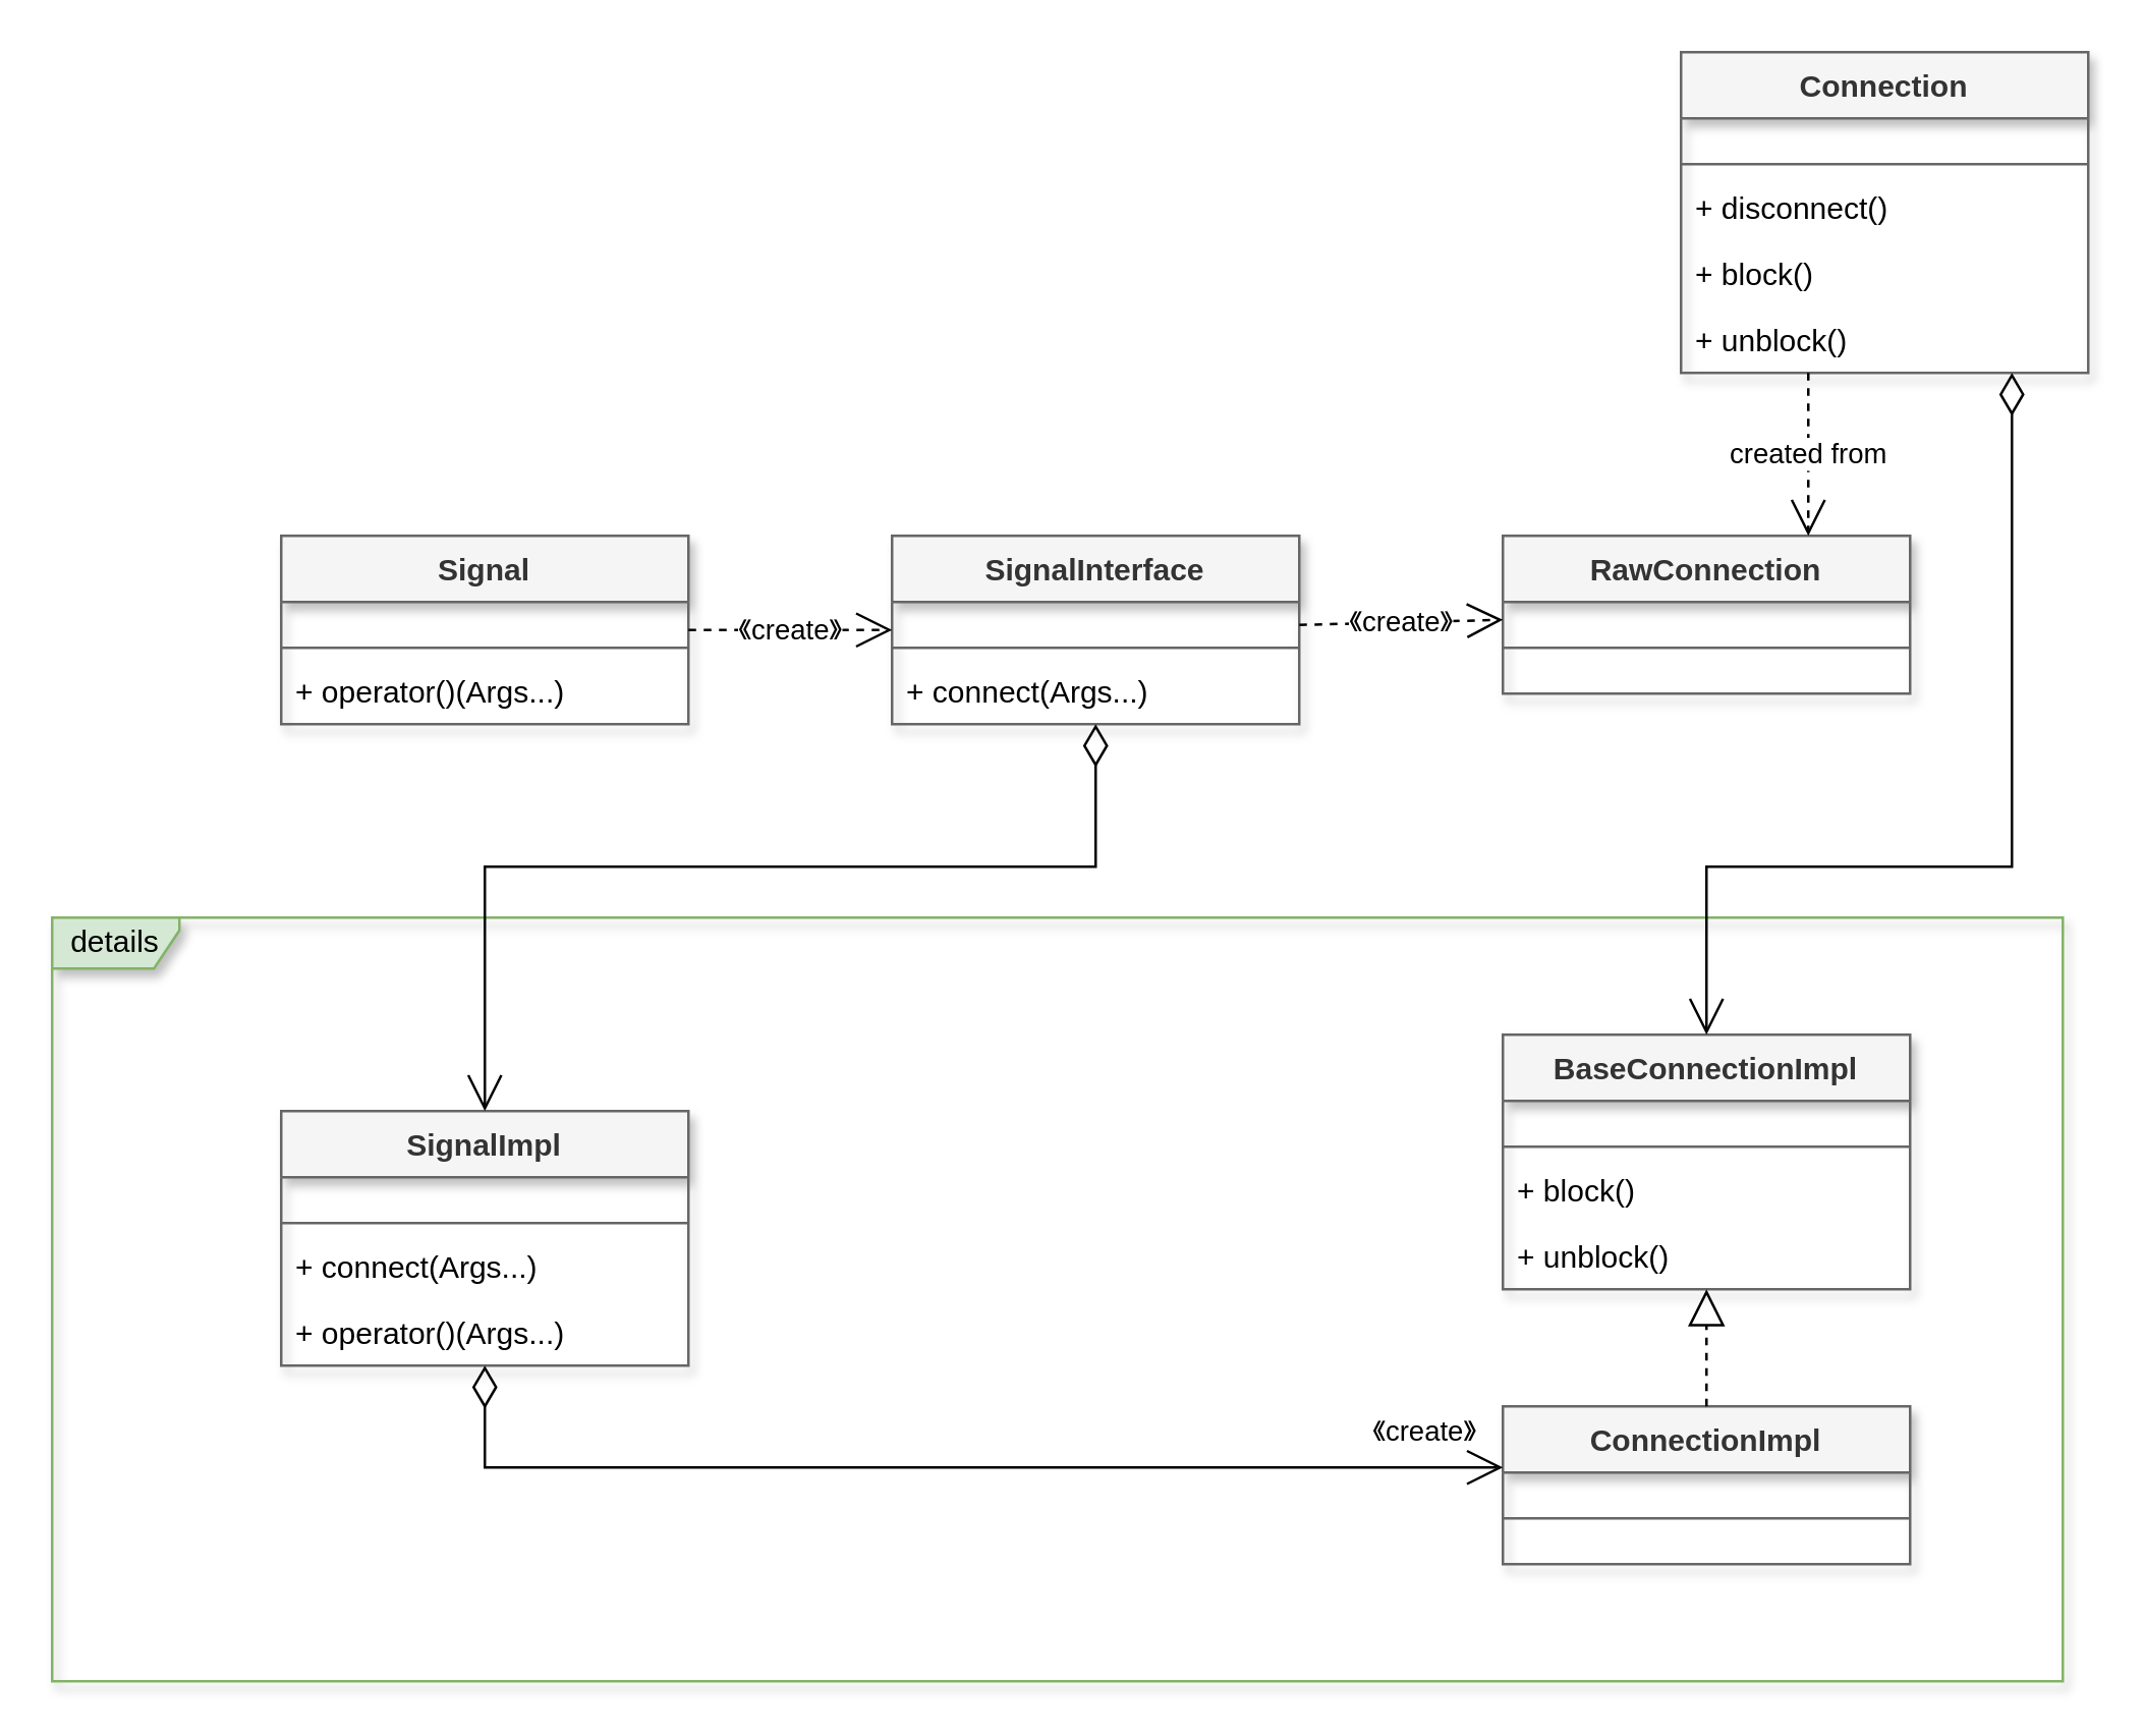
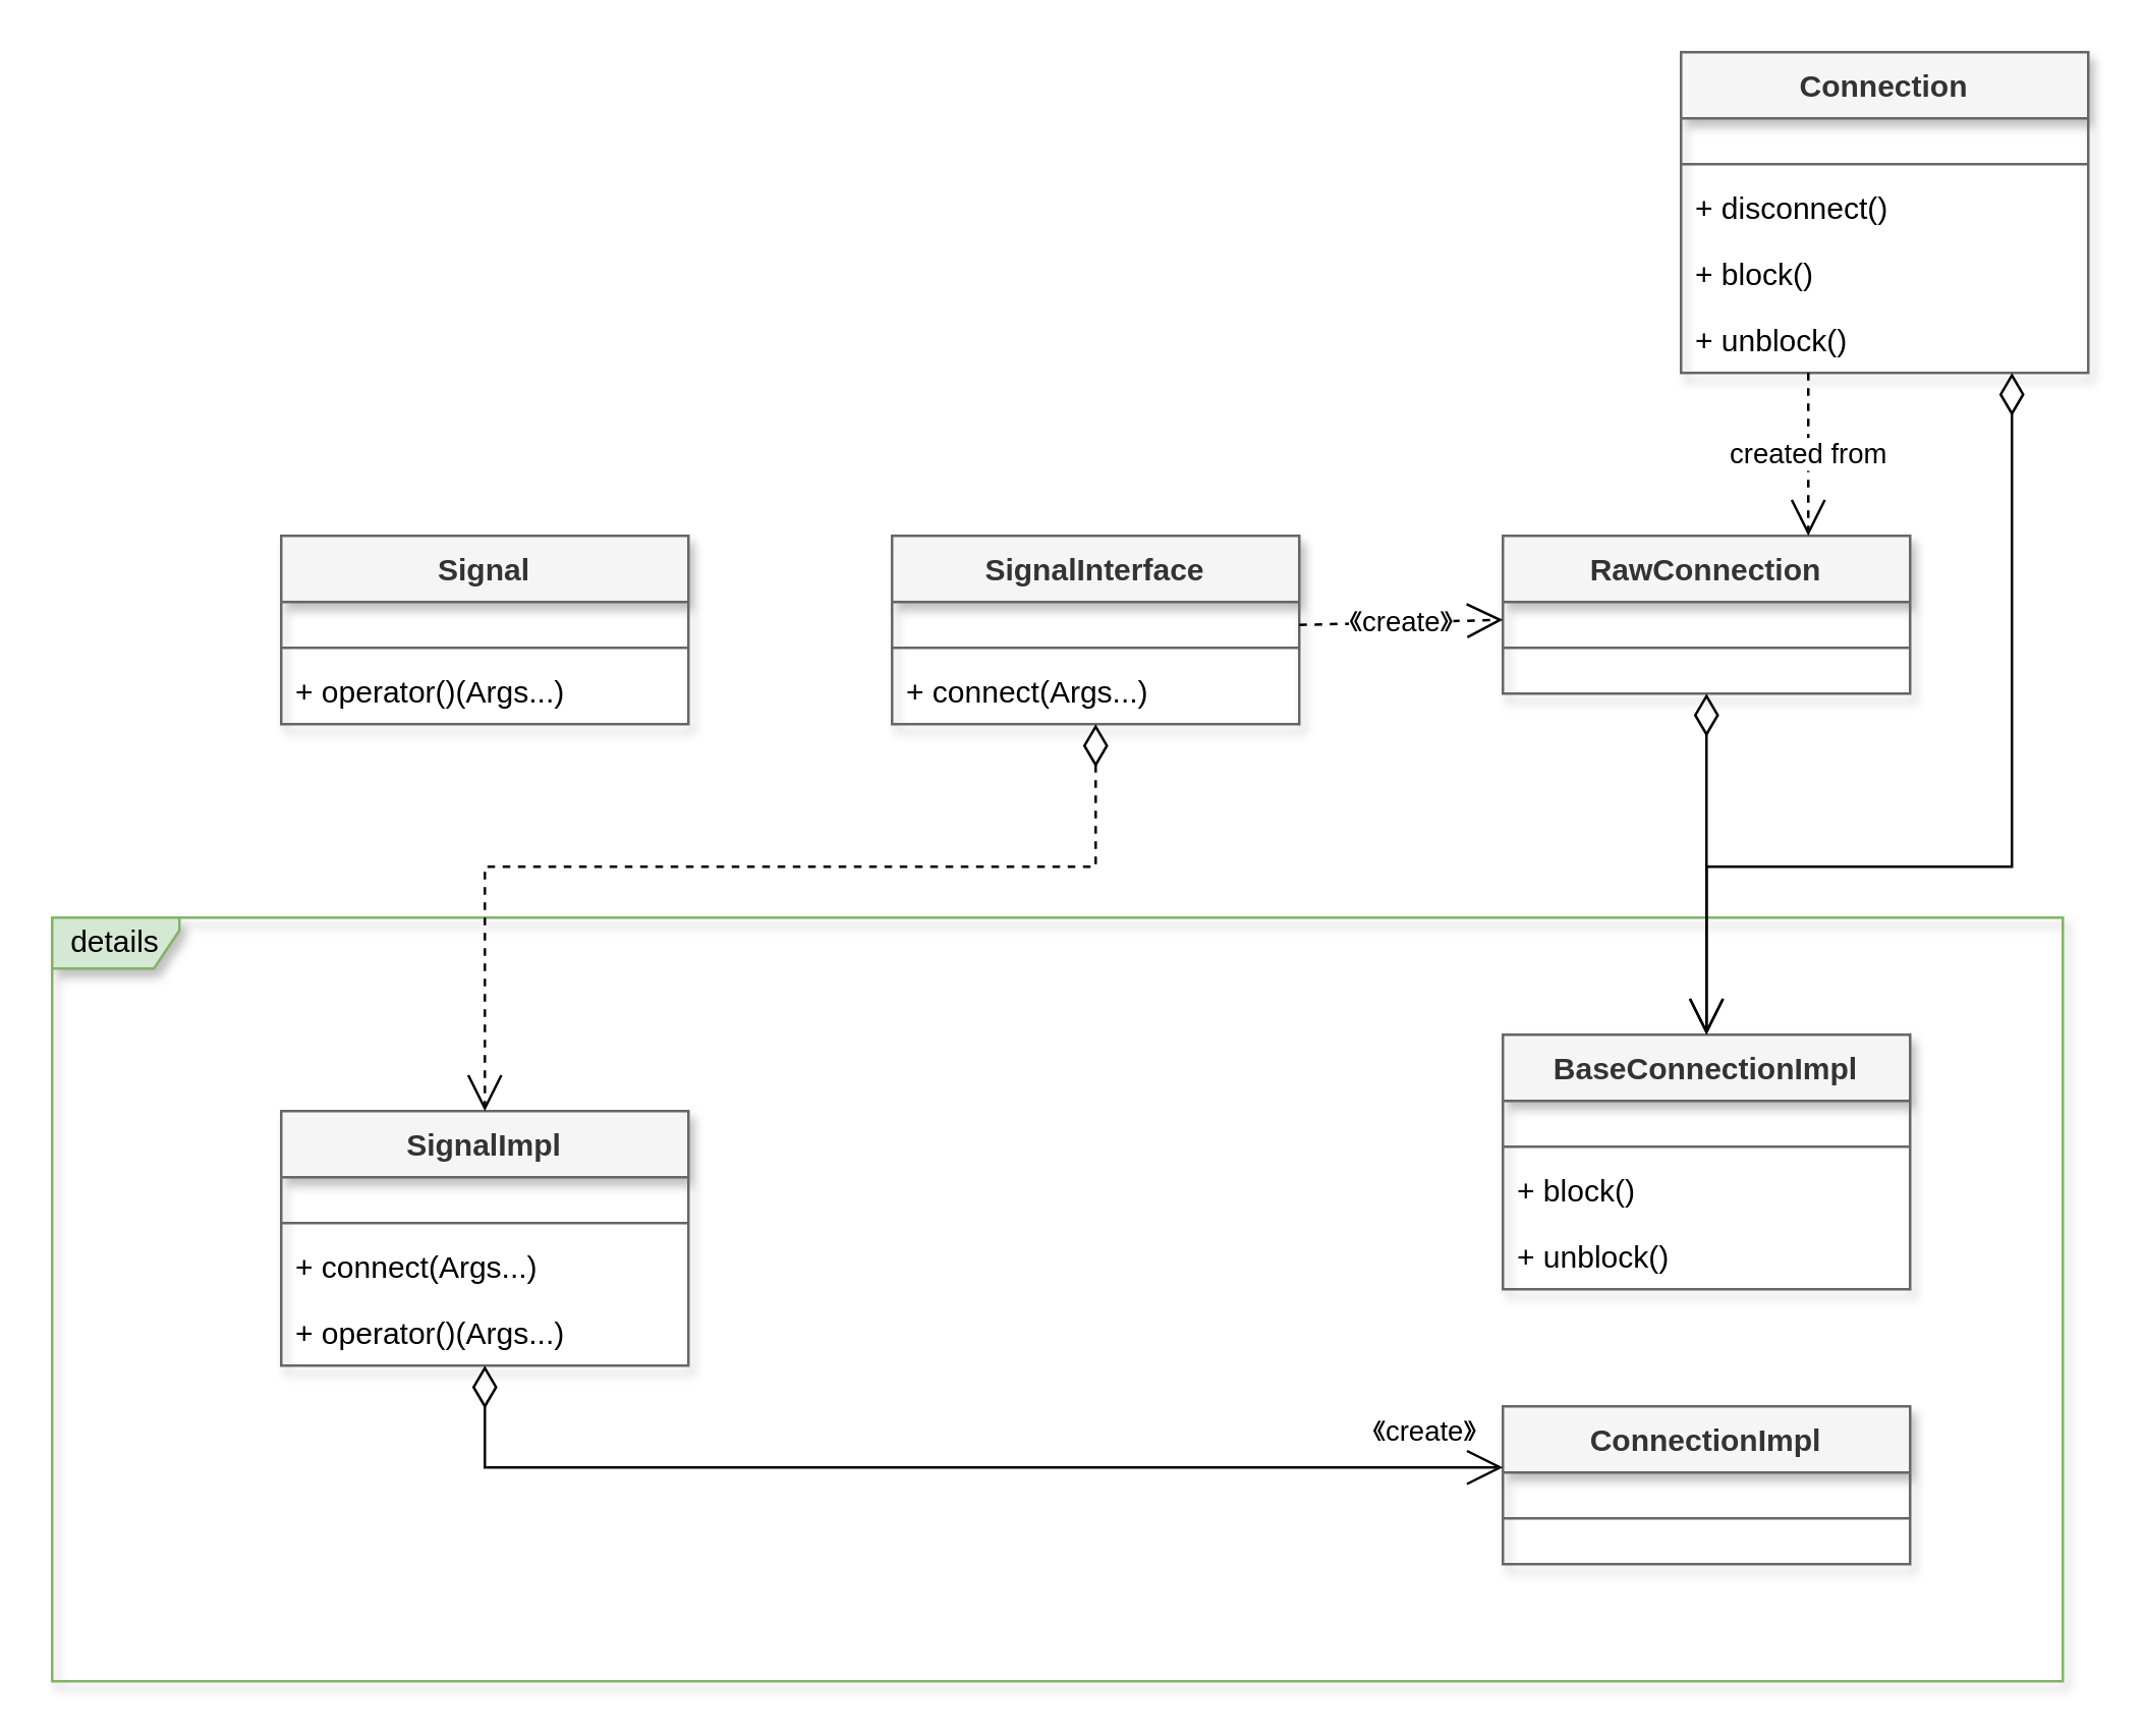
- <mxCell id="38" value="《create》" style="endArrow=open;endSize=12;dashed=1;html=1;rounded=0;" edge="1" parent="1" source="9" target="13"><mxGeometry width="160" relative="1" as="geometry"><mxPoint x="310" y="320" as="sourcePoint" /><mxPoint x="470" y="320" as="targetPoint" /></mxGeometry></mxCell>
+ <mxCell id="41" value="" style="endArrow=open;html=1;endSize=12;startArrow=diamondThin;startSize=14;startFill=0;edgeStyle=orthogonalEdgeStyle;align=left;verticalAlign=bottom;rounded=0;" edge="1" parent="1" source="17" target="30"><mxGeometry x="-1" y="3" relative="1" as="geometry"><mxPoint x="370" y="356" as="sourcePoint" /><mxPoint x="530" y="356" as="targetPoint" /><Array as="points"><mxPoint x="670" y="370" /><mxPoint x="670" y="370" /></Array></mxGeometry></mxCell>
- <mxCell id="40" value="" style="endArrow=open;html=1;endSize=12;startArrow=diamondThin;startSize=14;startFill=0;edgeStyle=orthogonalEdgeStyle;align=left;verticalAlign=bottom;rounded=0;" edge="1" parent="1" source="13" target="25"><mxGeometry x="-1" y="3" relative="1" as="geometry"><mxPoint x="460" y="250" as="sourcePoint" /><mxPoint x="620" y="250" as="targetPoint" /><Array as="points"><mxPoint x="430" y="340" /><mxPoint x="190" y="340" /></Array></mxGeometry></mxCell>
+ <mxCell id="40" value="" style="endArrow=open;html=1;endSize=12;startArrow=diamondThin;startSize=14;startFill=0;edgeStyle=orthogonalEdgeStyle;align=left;verticalAlign=bottom;rounded=0;dashed=1;" edge="1" parent="1" source="13" target="25"><mxGeometry x="-1" y="3" relative="1" as="geometry"><mxPoint x="460" y="250" as="sourcePoint" /><mxPoint x="620" y="250" as="targetPoint" /><Array as="points"><mxPoint x="430" y="340" /><mxPoint x="190" y="340" /></Array></mxGeometry></mxCell>
- <mxCell id="35" value="" style="endArrow=block;dashed=1;endFill=0;endSize=12;html=1;rounded=0;" edge="1" parent="1" source="21" target="30"><mxGeometry width="160" relative="1" as="geometry"><mxPoint x="570" y="352" as="sourcePoint" /><mxPoint x="730" y="352" as="targetPoint" /></mxGeometry></mxCell>
